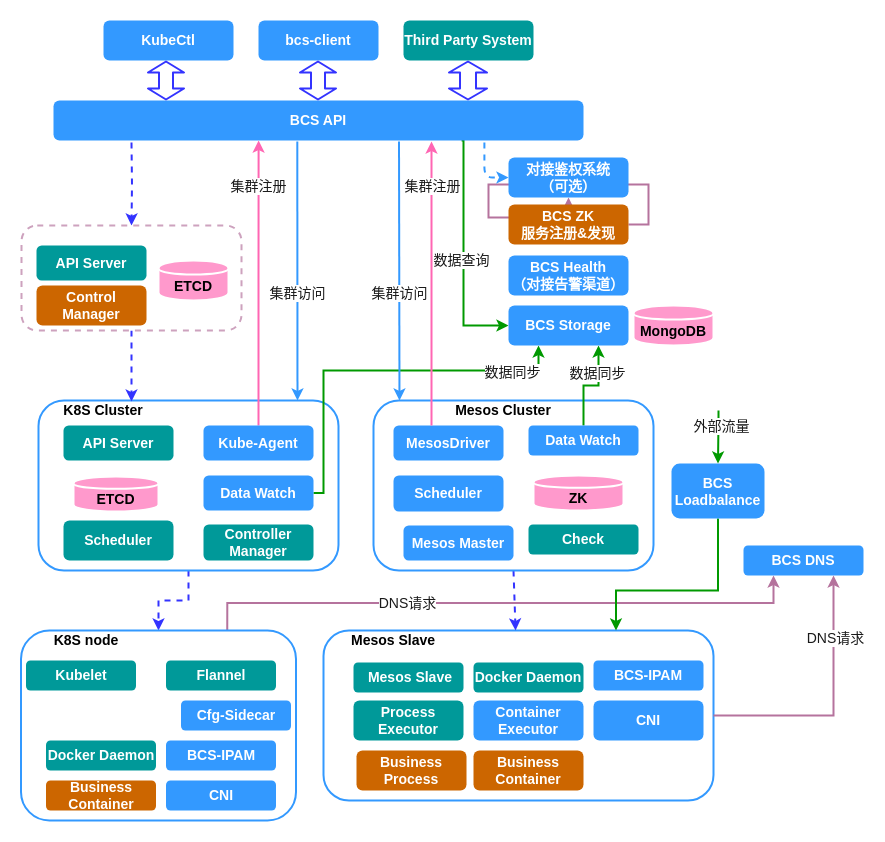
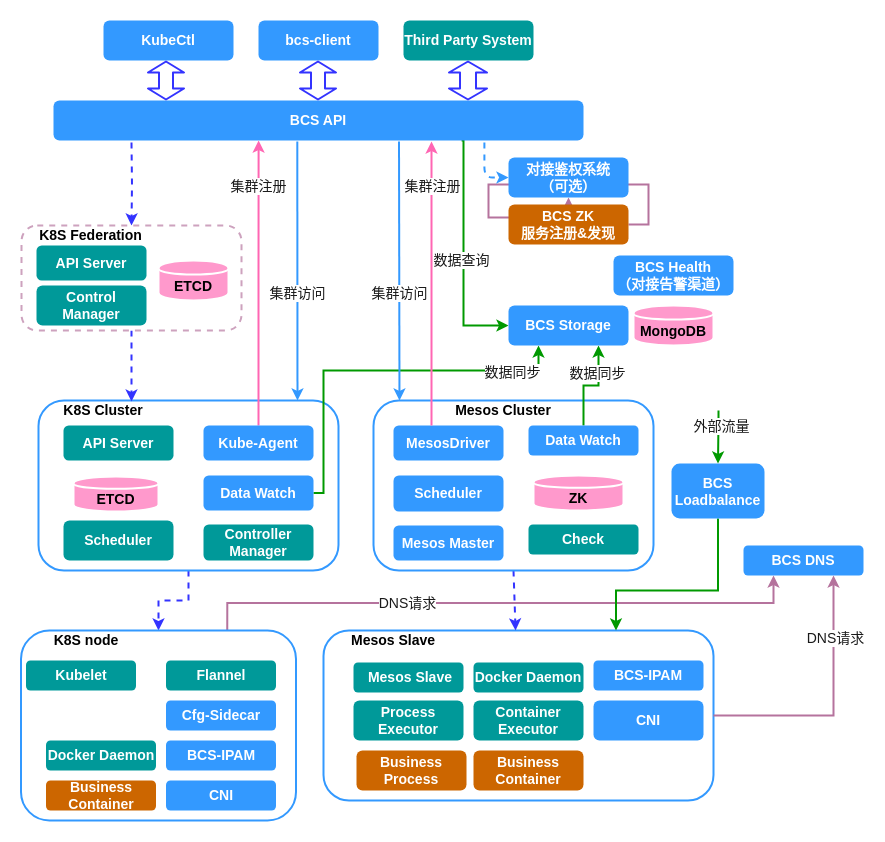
+ <mxCell id="68" value="K8S Federation" style="text;html=1;strokeColor=none;fillColor=none;align=center;verticalAlign=middle;whiteSpace=wrap;rounded=0;fontSize=14;fontStyle=1" vertex="1" parent="1"><mxGeometry x="28" y="225" width="125" height="20" as="geometry" /></mxCell>
- <mxCell id="59" value="BCS Health&lt;br style=&quot;font-size: 14px;&quot;&gt;（对接告警渠道）&lt;br style=&quot;font-size: 14px;&quot;&gt;" style="rounded=1;whiteSpace=wrap;html=1;fontSize=14;fontStyle=1;fontColor=#FFFFFF;strokeColor=none;fillColor=#3399FF;" vertex="1" parent="1"><mxGeometry x="508" y="255" width="120" height="40" as="geometry" /></mxCell>
+ <mxCell id="59" value="BCS Health&lt;br style=&quot;font-size: 14px;&quot;&gt;（对接告警渠道）&lt;br style=&quot;font-size: 14px;&quot;&gt;" style="rounded=1;whiteSpace=wrap;html=1;fontSize=14;fontStyle=1;fontColor=#FFFFFF;strokeColor=none;fillColor=#3399FF;" vertex="1" parent="1"><mxGeometry x="613" y="255" width="120" height="40" as="geometry" /></mxCell>
- <mxCell id="70" value="Control Manager" style="rounded=1;whiteSpace=wrap;html=1;fontSize=14;fontStyle=1;fontColor=#FFFFFF;strokeColor=none;fillColor=#cc6600;" vertex="1" parent="1"><mxGeometry x="36" y="285" width="110" height="40" as="geometry" /></mxCell>
+ <mxCell id="70" value="Control Manager" style="rounded=1;whiteSpace=wrap;html=1;fontSize=14;fontStyle=1;fontColor=#FFFFFF;strokeColor=none;fillColor=#009999;" vertex="1" parent="1"><mxGeometry x="36" y="285" width="110" height="40" as="geometry" /></mxCell>
- <mxCell id="33" value="Mesos Master" style="rounded=1;whiteSpace=wrap;html=1;fontSize=14;fontStyle=1;fontColor=#FFFFFF;strokeColor=none;fillColor=#3399FF;" vertex="1" parent="1"><mxGeometry x="403" y="525" width="110" height="35" as="geometry" /></mxCell>
+ <mxCell id="33" value="Mesos Master" style="rounded=1;whiteSpace=wrap;html=1;fontSize=14;fontStyle=1;fontColor=#FFFFFF;strokeColor=none;fillColor=#3399FF;" vertex="1" parent="1"><mxGeometry x="393" y="525" width="110" height="35" as="geometry" /></mxCell>
- <mxCell id="42" value="Cfg-Sidecar" style="rounded=1;whiteSpace=wrap;html=1;fontSize=14;fontStyle=1;fontColor=#FFFFFF;strokeColor=none;fillColor=#3399FF;" vertex="1" parent="1"><mxGeometry x="180.5" y="700" width="110" height="30" as="geometry" /></mxCell>
+ <mxCell id="42" value="Cfg-Sidecar" style="rounded=1;whiteSpace=wrap;html=1;fontSize=14;fontStyle=1;fontColor=#FFFFFF;strokeColor=none;fillColor=#3399FF;" vertex="1" parent="1"><mxGeometry x="165.5" y="700" width="110" height="30" as="geometry" /></mxCell>
- <mxCell id="48" value="Container Executor" style="rounded=1;whiteSpace=wrap;html=1;fontSize=14;fontStyle=1;fontColor=#FFFFFF;strokeColor=none;fillColor=#3399FF;" vertex="1" parent="1"><mxGeometry x="473" y="700" width="110" height="40" as="geometry" /></mxCell>
+ <mxCell id="48" value="Container Executor" style="rounded=1;whiteSpace=wrap;html=1;fontSize=14;fontStyle=1;fontColor=#FFFFFF;strokeColor=none;fillColor=#009999;" vertex="1" parent="1"><mxGeometry x="473" y="700" width="110" height="40" as="geometry" /></mxCell>
